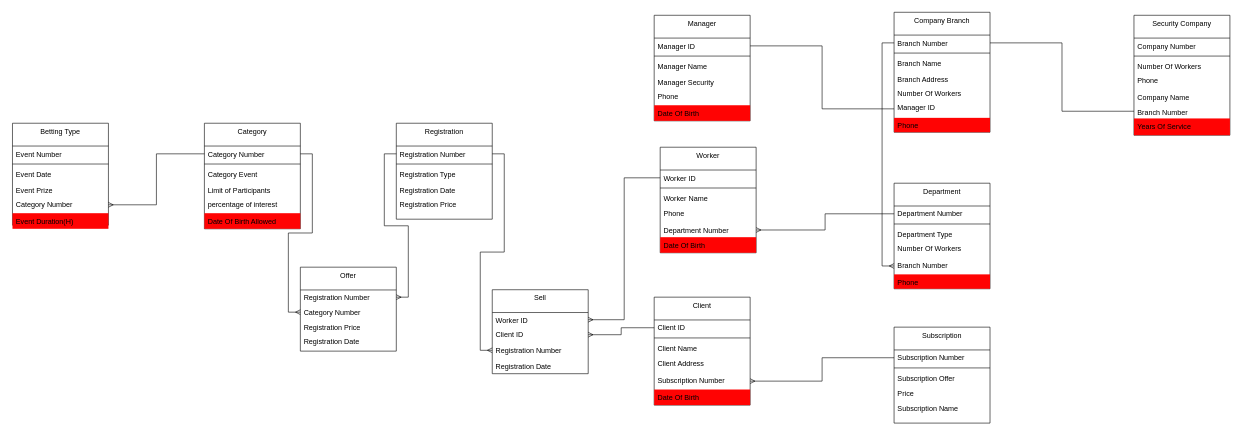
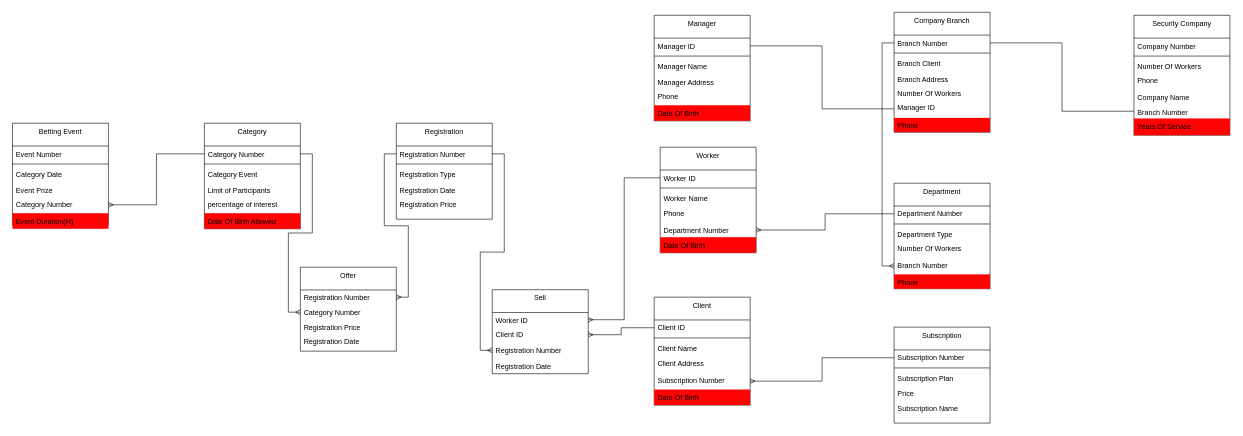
- <mxCell id="12" value="Branch Name" style="text;align=left;verticalAlign=top;spacingLeft=4;spacingRight=4;overflow=hidden;rotatable=0;points=[[0,0.5],[1,0.5]];portConstraint=eastwest;" parent="9" vertex="1"><mxGeometry y="72" width="160" height="26" as="geometry" /></mxCell>
+ <mxCell id="12" value="Branch Client" style="text;align=left;verticalAlign=top;spacingLeft=4;spacingRight=4;overflow=hidden;rotatable=0;points=[[0,0.5],[1,0.5]];portConstraint=eastwest;" parent="9" vertex="1"><mxGeometry y="72" width="160" height="26" as="geometry" /></mxCell>
- <mxCell id="6" value="Manager Security" style="text;align=left;verticalAlign=top;spacingLeft=4;spacingRight=4;overflow=hidden;rotatable=0;points=[[0,0.5],[1,0.5]];portConstraint=eastwest;" parent="2" vertex="1"><mxGeometry y="98" width="160" height="24" as="geometry" /></mxCell>
+ <mxCell id="6" value="Manager Address" style="text;align=left;verticalAlign=top;spacingLeft=4;spacingRight=4;overflow=hidden;rotatable=0;points=[[0,0.5],[1,0.5]];portConstraint=eastwest;" parent="2" vertex="1"><mxGeometry y="98" width="160" height="24" as="geometry" /></mxCell>
- <mxCell id="83" value="Betting Type" style="swimlane;fontStyle=0;align=center;verticalAlign=top;childLayout=stackLayout;horizontal=1;startSize=38;horizontalStack=0;resizeParent=1;resizeLast=0;collapsible=1;marginBottom=0;rounded=0;shadow=0;strokeWidth=1;" parent="1" vertex="1"><mxGeometry x="20" y="205" width="160" height="170" as="geometry"><mxRectangle x="550" y="140" width="160" height="26" as="alternateBounds" /></mxGeometry></mxCell>
+ <mxCell id="83" value="Betting Event" style="swimlane;fontStyle=0;align=center;verticalAlign=top;childLayout=stackLayout;horizontal=1;startSize=38;horizontalStack=0;resizeParent=1;resizeLast=0;collapsible=1;marginBottom=0;rounded=0;shadow=0;strokeWidth=1;" parent="1" vertex="1"><mxGeometry x="20" y="205" width="160" height="170" as="geometry"><mxRectangle x="550" y="140" width="160" height="26" as="alternateBounds" /></mxGeometry></mxCell>
- <mxCell id="86" value="Event Date" style="text;align=left;verticalAlign=top;spacingLeft=4;spacingRight=4;overflow=hidden;rotatable=0;points=[[0,0.5],[1,0.5]];portConstraint=eastwest;" parent="83" vertex="1"><mxGeometry y="72" width="160" height="26" as="geometry" /></mxCell>
+ <mxCell id="86" value="Category Date" style="text;align=left;verticalAlign=top;spacingLeft=4;spacingRight=4;overflow=hidden;rotatable=0;points=[[0,0.5],[1,0.5]];portConstraint=eastwest;" parent="83" vertex="1"><mxGeometry y="72" width="160" height="26" as="geometry" /></mxCell>
- <mxCell id="66" value="Subscription Offer" style="text;align=left;verticalAlign=top;spacingLeft=4;spacingRight=4;overflow=hidden;rotatable=0;points=[[0,0.5],[1,0.5]];portConstraint=eastwest;" parent="63" vertex="1"><mxGeometry y="72" width="160" height="26" as="geometry" /></mxCell>
+ <mxCell id="66" value="Subscription Plan" style="text;align=left;verticalAlign=top;spacingLeft=4;spacingRight=4;overflow=hidden;rotatable=0;points=[[0,0.5],[1,0.5]];portConstraint=eastwest;" parent="63" vertex="1"><mxGeometry y="72" width="160" height="26" as="geometry" /></mxCell>
